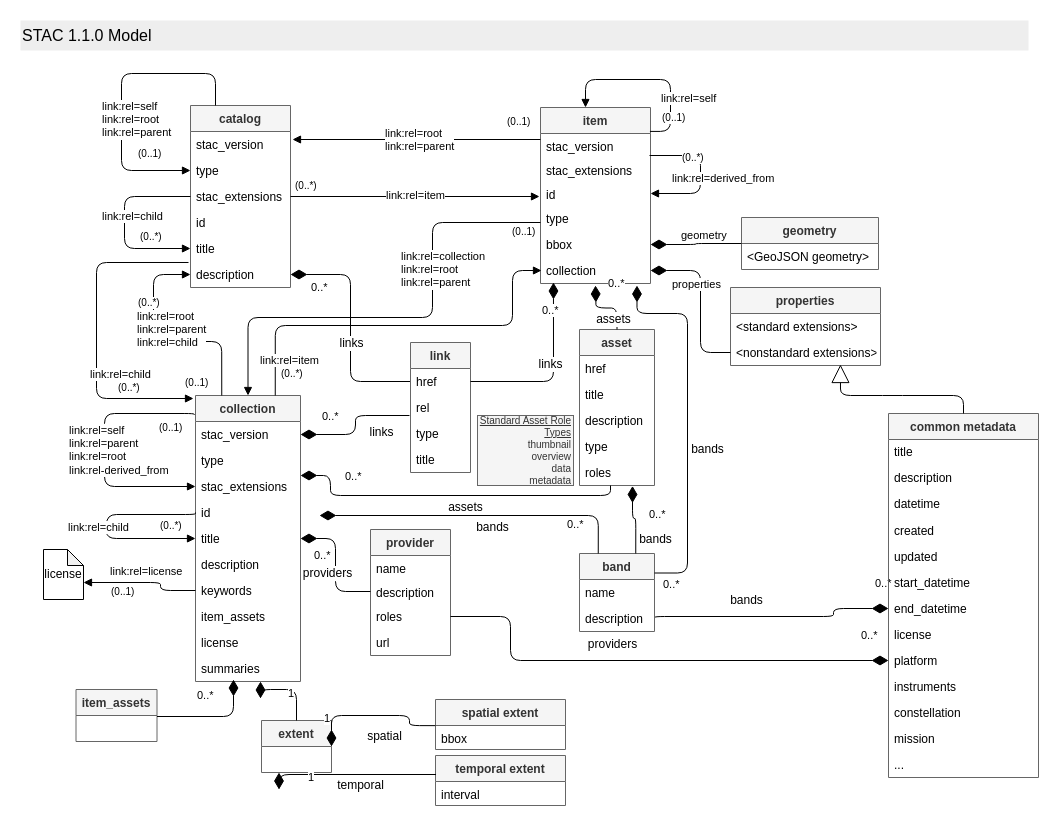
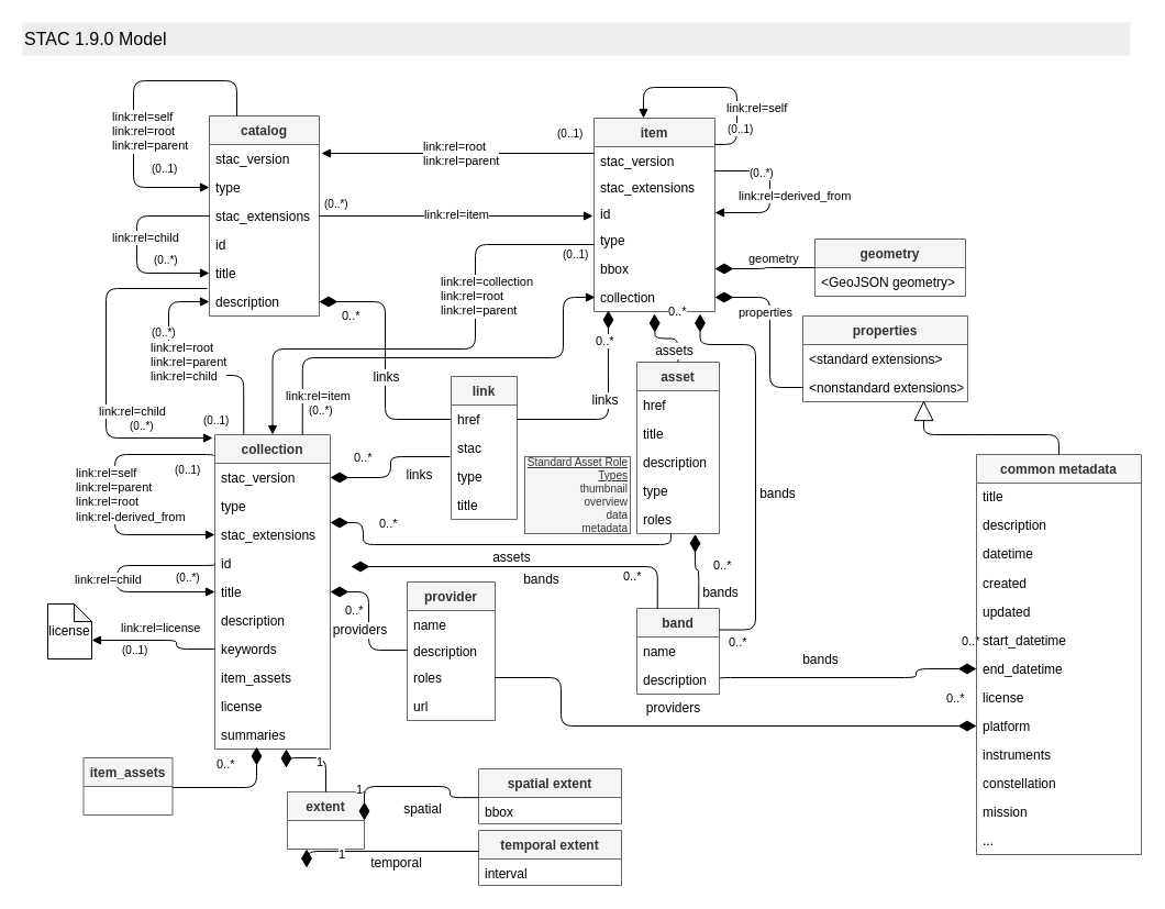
- <mxCell id="63" value="STAC 1.1.0 Model" style="rounded=0;whiteSpace=wrap;html=1;fontSize=16;fillColor=#eeeeee;strokeColor=none;fontStyle=0;align=left;" parent="1" vertex="1"><mxGeometry x="20" y="20" width="1008" height="30" as="geometry" /></mxCell>
+ <mxCell id="63" value="STAC 1.9.0 Model" style="rounded=0;whiteSpace=wrap;html=1;fontSize=16;fillColor=#eeeeee;strokeColor=none;fontStyle=0;align=left;" parent="1" vertex="1"><mxGeometry x="20" y="20" width="1008" height="30" as="geometry" /></mxCell>
- <mxCell id="43" value="rel" style="text;strokeColor=none;fillColor=none;align=left;verticalAlign=top;spacingLeft=4;spacingRight=4;overflow=hidden;rotatable=0;points=[[0,0.5],[1,0.5]];portConstraint=eastwest;" parent="41" vertex="1"><mxGeometry y="52" width="60" height="26" as="geometry" /></mxCell>
+ <mxCell id="43" value="stac" style="text;strokeColor=none;fillColor=none;align=left;verticalAlign=top;spacingLeft=4;spacingRight=4;overflow=hidden;rotatable=0;points=[[0,0.5],[1,0.5]];portConstraint=eastwest;" parent="41" vertex="1"><mxGeometry y="52" width="60" height="26" as="geometry" /></mxCell>
